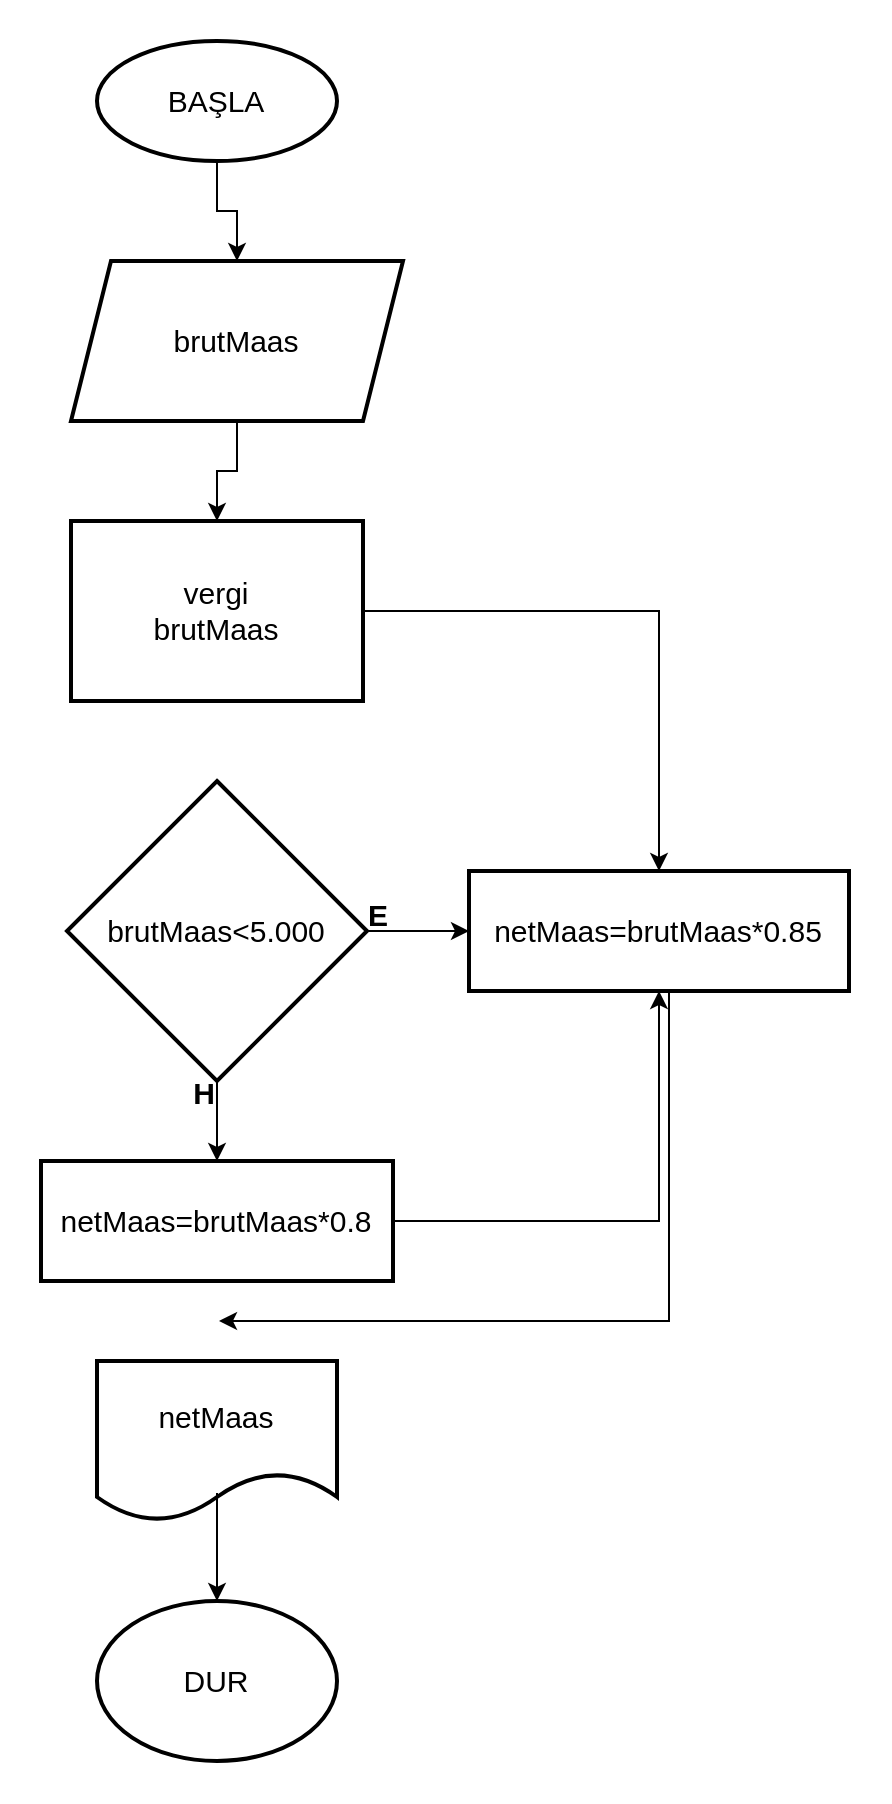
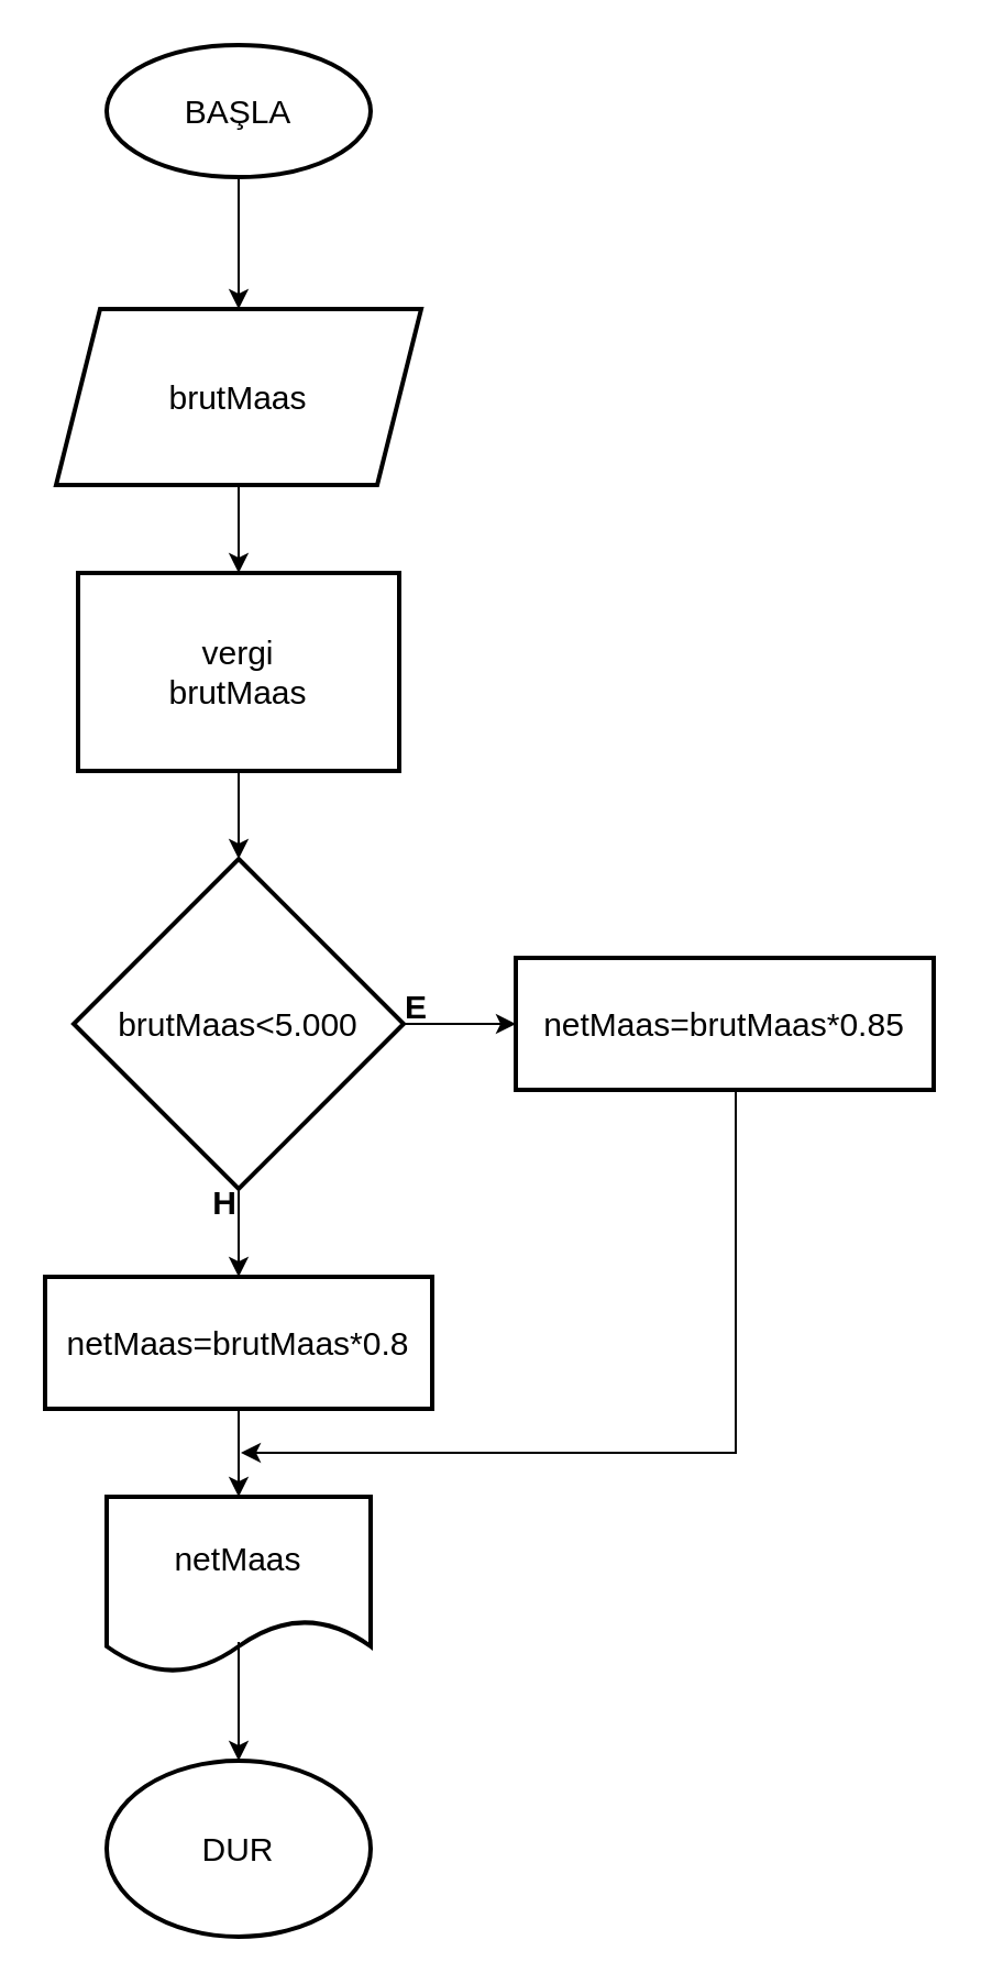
- <mxCell id="5" value="&lt;font style=&quot;font-size: 15px&quot;&gt;brutMaas&lt;/font&gt;" style="shape=parallelogram;perimeter=parallelogramPerimeter;whiteSpace=wrap;html=1;fixedSize=1;strokeWidth=2;" parent="1" vertex="1"><mxGeometry x="35" y="130" width="166" height="80" as="geometry" /></mxCell>
+ <mxCell id="5" value="&lt;font style=&quot;font-size: 15px&quot;&gt;brutMaas&lt;/font&gt;" style="shape=parallelogram;perimeter=parallelogramPerimeter;whiteSpace=wrap;html=1;fixedSize=1;strokeWidth=2;" parent="1" vertex="1"><mxGeometry x="25" y="140" width="166" height="80" as="geometry" /></mxCell>
- <mxCell id="6" value="" style="edgeStyle=orthogonalEdgeStyle;rounded=0;orthogonalLoop=1;jettySize=auto;html=1;fontSize=15;" parent="1" source="7" target="14" edge="1"><mxGeometry relative="1" as="geometry" /></mxCell>
+ <mxCell id="6" value="" style="edgeStyle=orthogonalEdgeStyle;rounded=0;orthogonalLoop=1;jettySize=auto;html=1;fontSize=15;" parent="1" source="7" target="10" edge="1"><mxGeometry relative="1" as="geometry" /></mxCell>
- <mxCell id="11" value="" style="edgeStyle=orthogonalEdgeStyle;rounded=0;orthogonalLoop=1;jettySize=auto;html=1;fontSize=15;" parent="1" source="12" target="14" edge="1"><mxGeometry relative="1" as="geometry" /></mxCell>
+ <mxCell id="11" value="" style="edgeStyle=orthogonalEdgeStyle;rounded=0;orthogonalLoop=1;jettySize=auto;html=1;fontSize=15;" parent="1" source="12" target="16" edge="1"><mxGeometry relative="1" as="geometry" /></mxCell>
